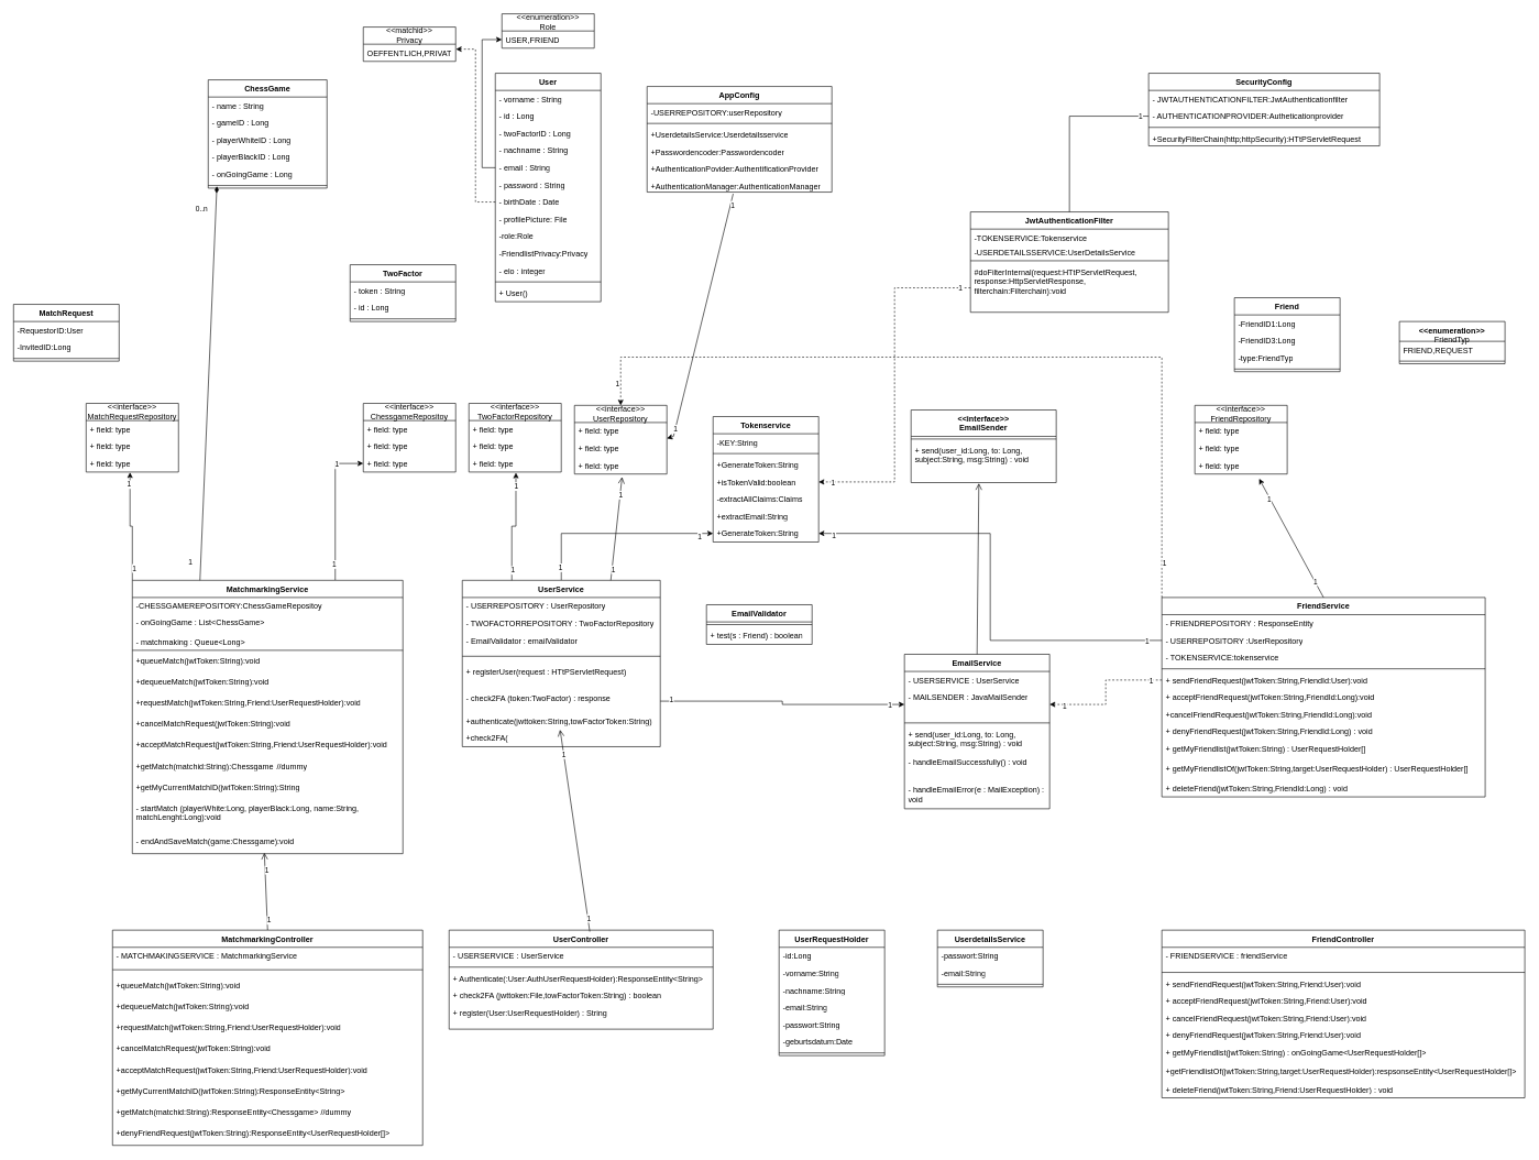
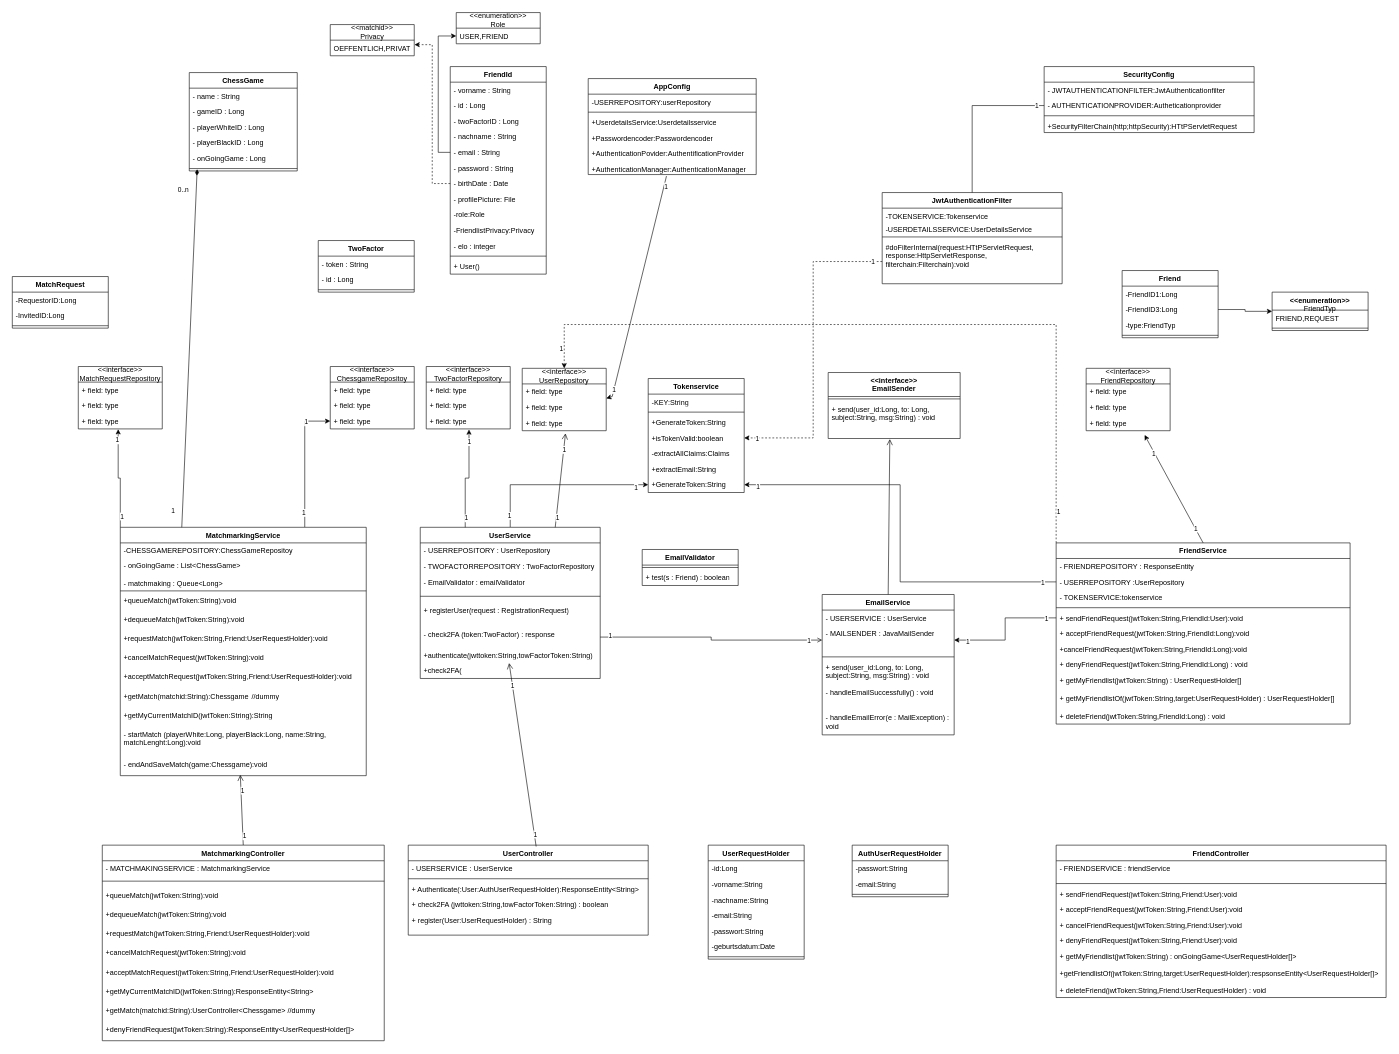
- <mxCell id="2" value="User" style="swimlane;fontStyle=1;align=center;verticalAlign=top;childLayout=stackLayout;horizontal=1;startSize=26;horizontalStack=0;resizeParent=1;resizeParentMax=0;resizeLast=0;collapsible=1;marginBottom=0;whiteSpace=wrap;html=1;" parent="1" vertex="1"><mxGeometry x="750" y="110" width="160" height="346" as="geometry" /></mxCell>
+ <mxCell id="2" value="FriendId" style="swimlane;fontStyle=1;align=center;verticalAlign=top;childLayout=stackLayout;horizontal=1;startSize=26;horizontalStack=0;resizeParent=1;resizeParentMax=0;resizeLast=0;collapsible=1;marginBottom=0;whiteSpace=wrap;html=1;" parent="1" vertex="1"><mxGeometry x="750" y="110" width="160" height="346" as="geometry" /></mxCell>
- <mxCell id="211" value="-RequestorID:User" style="text;strokeColor=none;fillColor=none;align=left;verticalAlign=top;spacingLeft=4;spacingRight=4;overflow=hidden;rotatable=0;points=[[0,0.5],[1,0.5]];portConstraint=eastwest;whiteSpace=wrap;html=1;" parent="210" vertex="1"><mxGeometry y="26" width="160" height="26" as="geometry" /></mxCell>
+ <mxCell id="211" value="-RequestorID:Long" style="text;strokeColor=none;fillColor=none;align=left;verticalAlign=top;spacingLeft=4;spacingRight=4;overflow=hidden;rotatable=0;points=[[0,0.5],[1,0.5]];portConstraint=eastwest;whiteSpace=wrap;html=1;" parent="210" vertex="1"><mxGeometry y="26" width="160" height="26" as="geometry" /></mxCell>
+ <mxCell id="222" style="edgeStyle=orthogonalEdgeStyle;rounded=0;orthogonalLoop=1;jettySize=auto;html=1;exitX=1;exitY=0.5;exitDx=0;exitDy=0;entryX=0;entryY=0.5;entryDx=0;entryDy=0;" parent="1" source="216" target="219" edge="1"><mxGeometry relative="1" as="geometry" /></mxCell>
- <mxCell id="98" value="+ registerUser(request : HTtPServletRequest)" style="text;strokeColor=none;fillColor=none;align=left;verticalAlign=top;spacingLeft=4;spacingRight=4;overflow=hidden;rotatable=0;points=[[0,0.5],[1,0.5]];portConstraint=eastwest;whiteSpace=wrap;html=1;" parent="93" vertex="1"><mxGeometry y="126" width="300" height="40" as="geometry" /></mxCell>
+ <mxCell id="98" value="+ registerUser(request : RegistrationRequest)" style="text;strokeColor=none;fillColor=none;align=left;verticalAlign=top;spacingLeft=4;spacingRight=4;overflow=hidden;rotatable=0;points=[[0,0.5],[1,0.5]];portConstraint=eastwest;whiteSpace=wrap;html=1;" parent="93" vertex="1"><mxGeometry y="126" width="300" height="40" as="geometry" /></mxCell>
- <mxCell id="128" style="edgeStyle=orthogonalEdgeStyle;rounded=0;orthogonalLoop=1;jettySize=auto;html=1;exitX=0;exitY=0.5;exitDx=0;exitDy=0;entryX=1;entryY=0.5;entryDx=0;entryDy=0;dashed=1;" parent="1" source="38" target="82" edge="1"><mxGeometry relative="1" as="geometry" /></mxCell>
+ <mxCell id="128" style="edgeStyle=orthogonalEdgeStyle;rounded=0;orthogonalLoop=1;jettySize=auto;html=1;exitX=0;exitY=0.5;exitDx=0;exitDy=0;entryX=1;entryY=0.5;entryDx=0;entryDy=0;" parent="1" source="38" target="82" edge="1"><mxGeometry relative="1" as="geometry" /></mxCell>
- <mxCell id="131" style="edgeStyle=orthogonalEdgeStyle;rounded=0;orthogonalLoop=1;jettySize=auto;html=1;exitX=1;exitY=0.5;exitDx=0;exitDy=0;entryX=0;entryY=0.5;entryDx=0;entryDy=0;" parent="1" source="99" target="82" edge="1"><mxGeometry relative="1" as="geometry" /></mxCell>
+ <mxCell id="131" style="edgeStyle=orthogonalEdgeStyle;rounded=0;orthogonalLoop=1;jettySize=auto;html=1;exitX=1;exitY=0.5;exitDx=0;exitDy=0;entryX=0;entryY=0.5;entryDx=0;entryDy=0;endArrow=open;" parent="1" source="99" target="82" edge="1"><mxGeometry relative="1" as="geometry" /></mxCell>
- <mxCell id="159" value="UserdetailsService" style="swimlane;fontStyle=1;align=center;verticalAlign=top;childLayout=stackLayout;horizontal=1;startSize=26;horizontalStack=0;resizeParent=1;resizeParentMax=0;resizeLast=0;collapsible=1;marginBottom=0;whiteSpace=wrap;html=1;" parent="1" vertex="1"><mxGeometry x="1420" y="1407.83" width="160" height="86" as="geometry" /></mxCell>
+ <mxCell id="159" value="AuthUserRequestHolder" style="swimlane;fontStyle=1;align=center;verticalAlign=top;childLayout=stackLayout;horizontal=1;startSize=26;horizontalStack=0;resizeParent=1;resizeParentMax=0;resizeLast=0;collapsible=1;marginBottom=0;whiteSpace=wrap;html=1;" parent="1" vertex="1"><mxGeometry x="1420" y="1407.83" width="160" height="86" as="geometry" /></mxCell>
- <mxCell id="110" value="+ check2FA (jwttoken:File,towFactorToken:String) : boolean" style="text;strokeColor=none;fillColor=none;align=left;verticalAlign=top;spacingLeft=4;spacingRight=4;overflow=hidden;rotatable=0;points=[[0,0.5],[1,0.5]];portConstraint=eastwest;whiteSpace=wrap;html=1;" parent="106" vertex="1"><mxGeometry y="86" width="400" height="26" as="geometry" /></mxCell>
+ <mxCell id="110" value="+ check2FA (jwttoken:String,towFactorToken:String) : boolean" style="text;strokeColor=none;fillColor=none;align=left;verticalAlign=top;spacingLeft=4;spacingRight=4;overflow=hidden;rotatable=0;points=[[0,0.5],[1,0.5]];portConstraint=eastwest;whiteSpace=wrap;html=1;" parent="106" vertex="1"><mxGeometry y="86" width="400" height="26" as="geometry" /></mxCell>
- <mxCell id="201" value="+getMatch(matchid:String):ResponseEntity&amp;lt;Chessgame&amp;gt; //dummy&amp;nbsp;" style="text;strokeColor=none;fillColor=none;align=left;verticalAlign=top;spacingLeft=4;spacingRight=4;overflow=hidden;rotatable=0;points=[[0,0.5],[1,0.5]];portConstraint=eastwest;whiteSpace=wrap;html=1;" parent="192" vertex="1"><mxGeometry y="262" width="470" height="32" as="geometry" /></mxCell>
+ <mxCell id="201" value="+getMatch(matchid:String):UserController&amp;lt;Chessgame&amp;gt; //dummy&amp;nbsp;" style="text;strokeColor=none;fillColor=none;align=left;verticalAlign=top;spacingLeft=4;spacingRight=4;overflow=hidden;rotatable=0;points=[[0,0.5],[1,0.5]];portConstraint=eastwest;whiteSpace=wrap;html=1;" parent="192" vertex="1"><mxGeometry y="262" width="470" height="32" as="geometry" /></mxCell>
